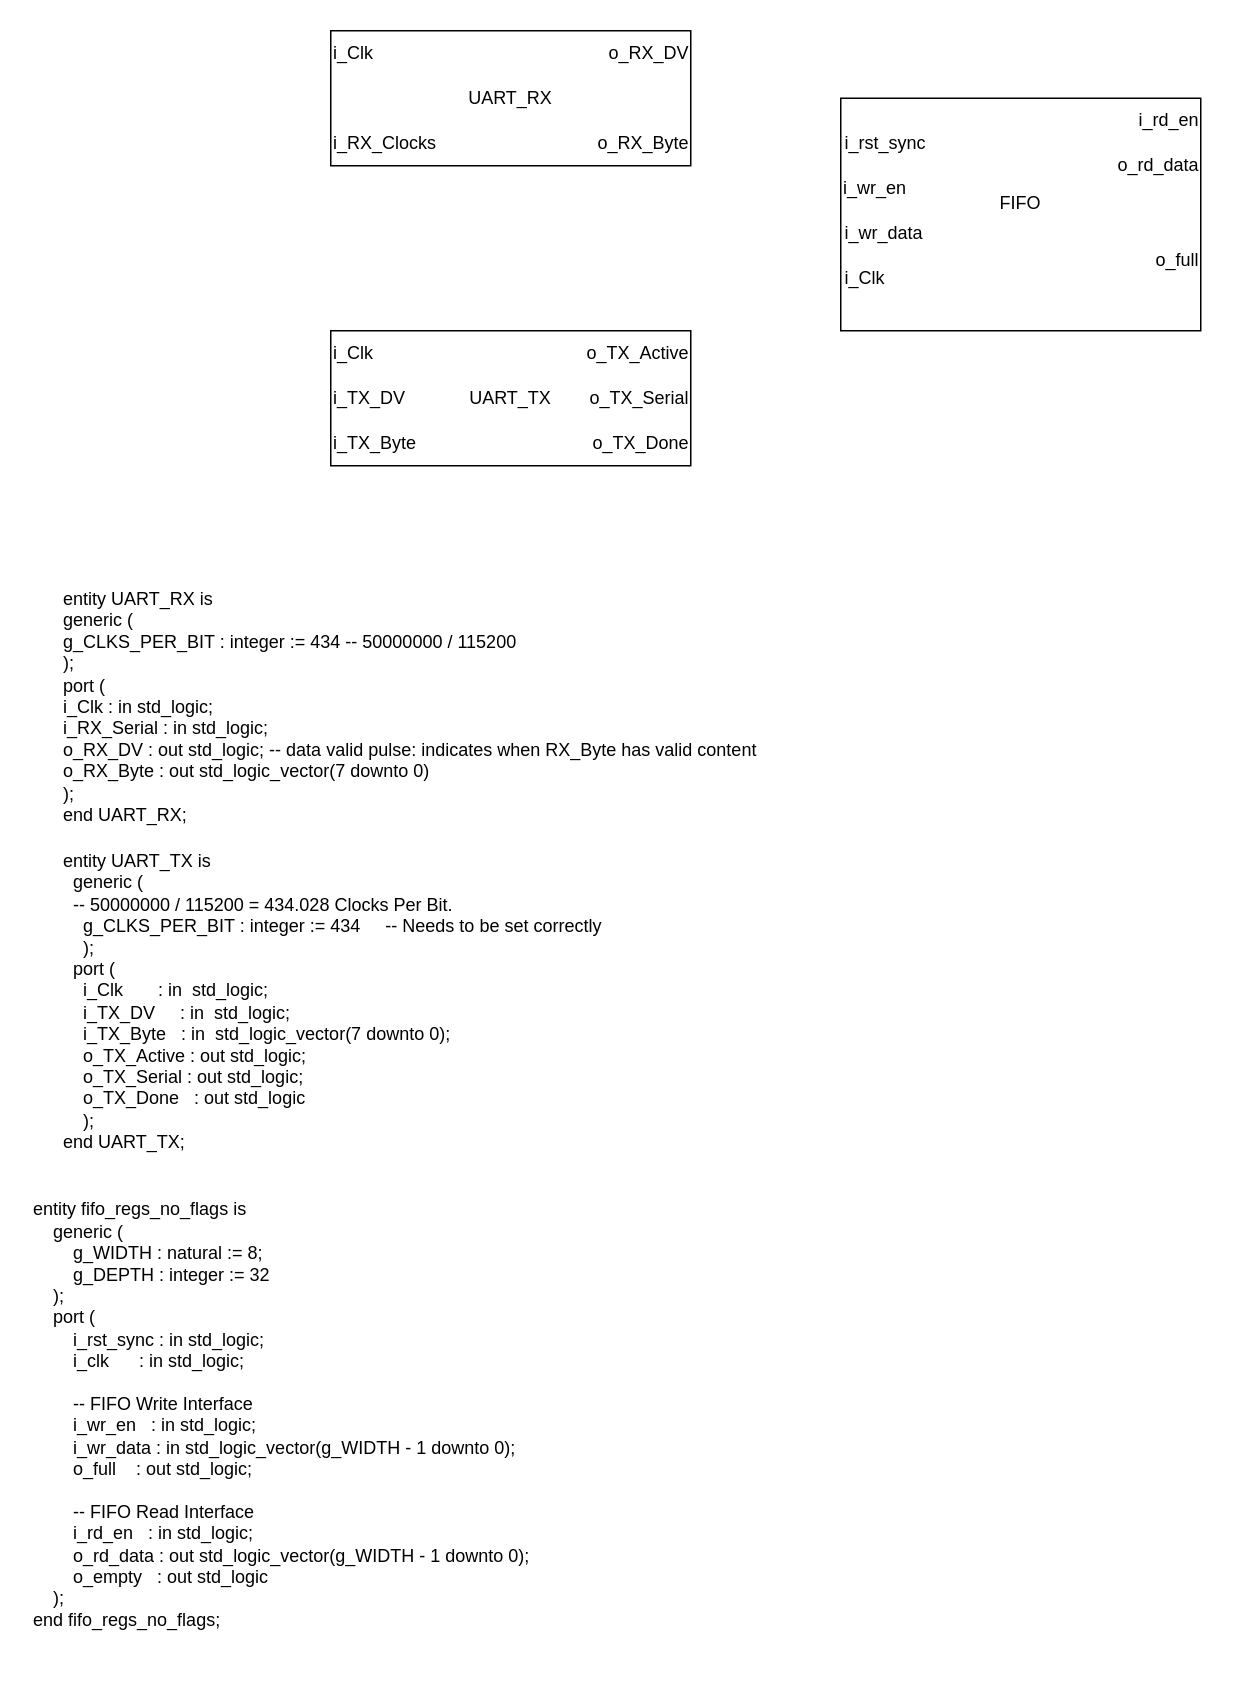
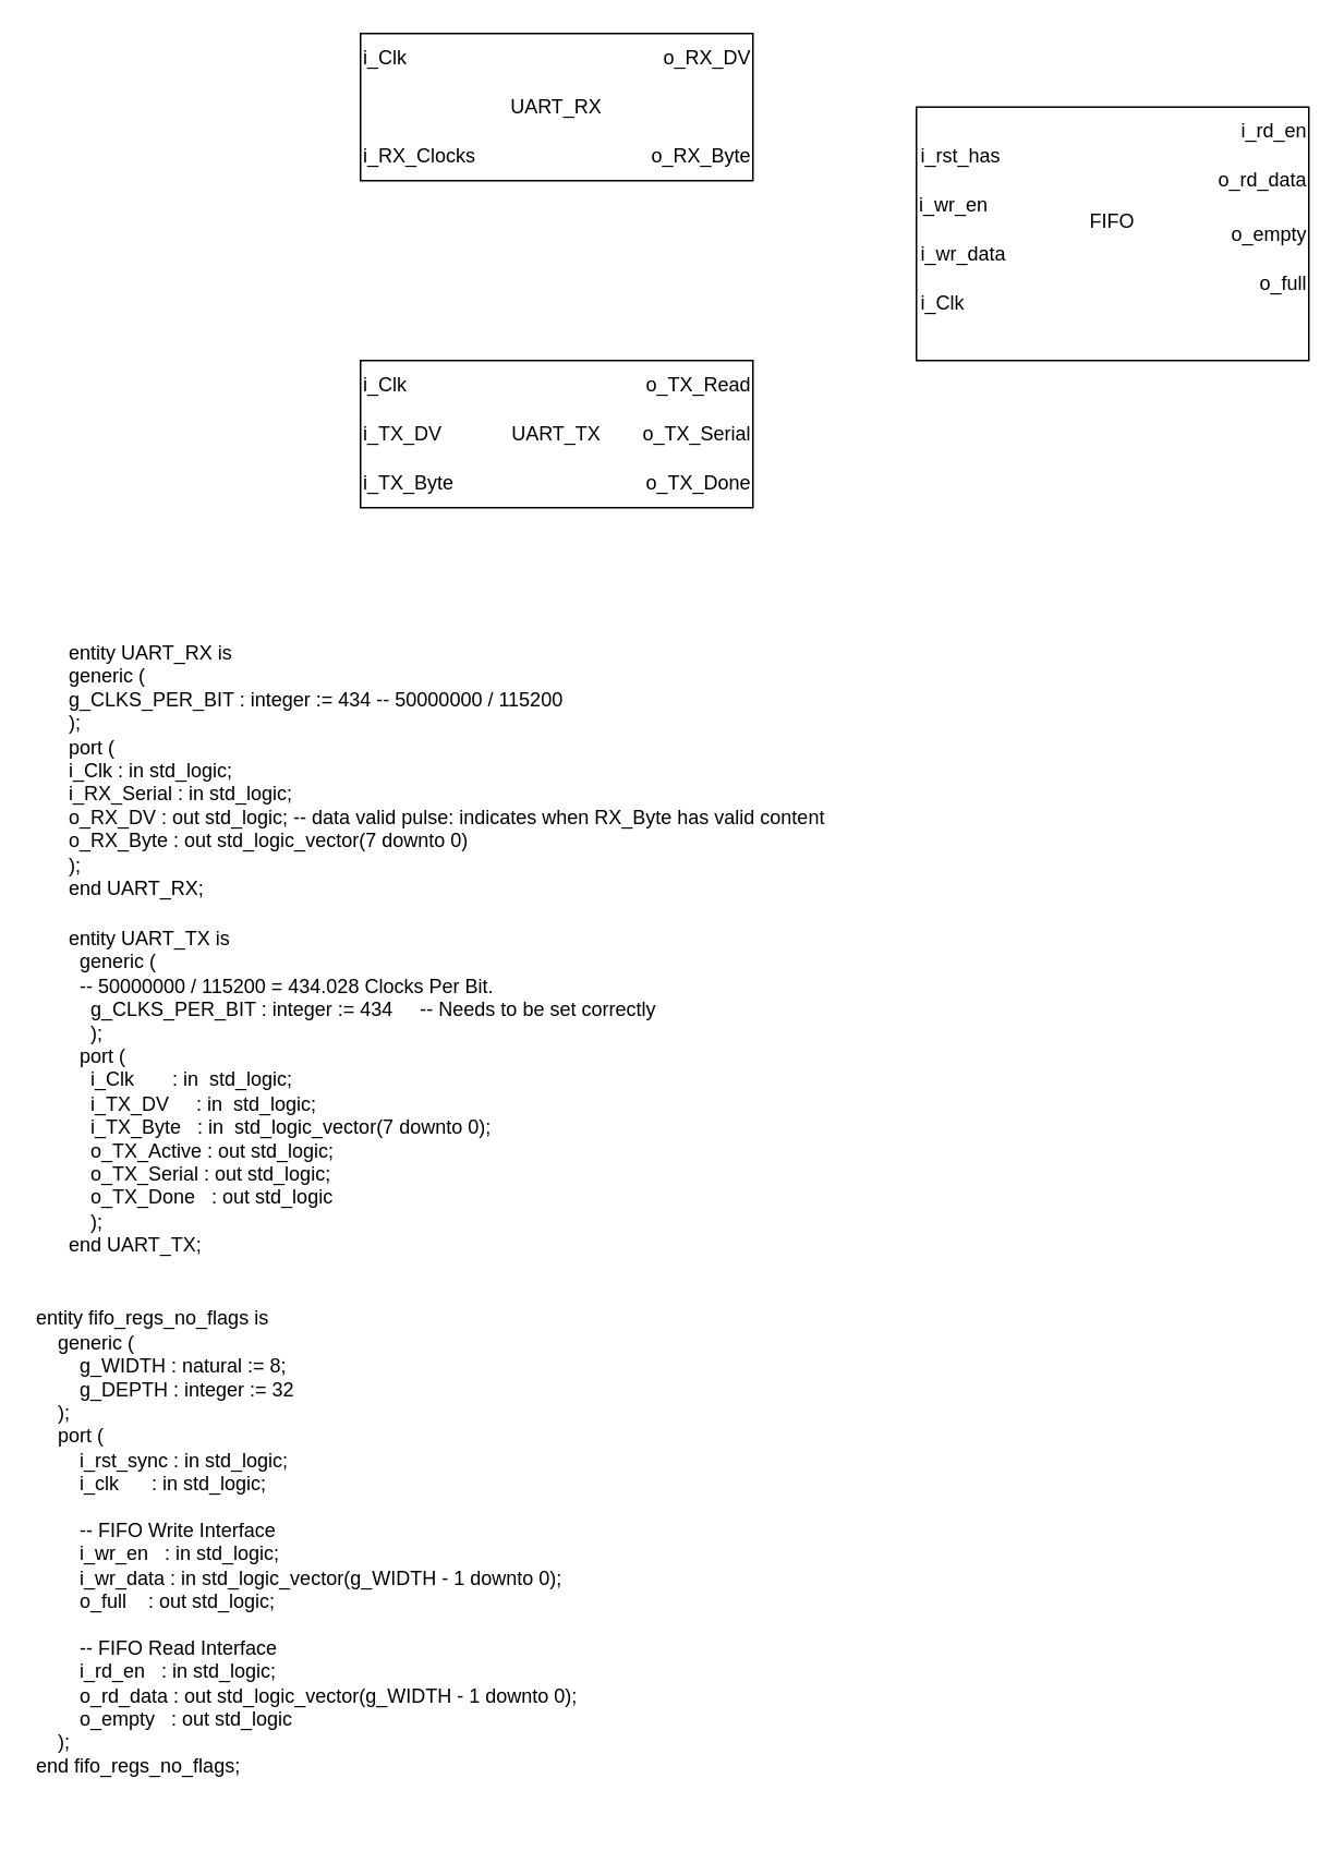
- <mxCell id="21" value="i_rst_sync" style="text;html=1;align=left;verticalAlign=middle;resizable=0;points=[];autosize=1;strokeColor=none;fillColor=none;" vertex="1" parent="1"><mxGeometry x="561" y="80" width="80" height="30" as="geometry" /></mxCell>
+ <mxCell id="21" value="i_rst_has" style="text;html=1;align=left;verticalAlign=middle;resizable=0;points=[];autosize=1;strokeColor=none;fillColor=none;" vertex="1" parent="1"><mxGeometry x="561" y="80" width="80" height="30" as="geometry" /></mxCell>
+ <mxCell id="27" value="o_empty" style="text;html=1;align=right;verticalAlign=middle;resizable=0;points=[];autosize=1;strokeColor=none;fillColor=none;" vertex="1" parent="1"><mxGeometry x="730" y="127.5" width="70" height="30" as="geometry" /></mxCell>
- <mxCell id="6" value="o_TX_Active" style="text;html=1;align=right;verticalAlign=middle;resizable=0;points=[];autosize=1;strokeColor=none;fillColor=none;" parent="1" vertex="1"><mxGeometry x="370" y="220" width="90" height="30" as="geometry" /></mxCell>
+ <mxCell id="6" value="o_TX_Read" style="text;html=1;align=right;verticalAlign=middle;resizable=0;points=[];autosize=1;strokeColor=none;fillColor=none;" parent="1" vertex="1"><mxGeometry x="370" y="220" width="90" height="30" as="geometry" /></mxCell>
